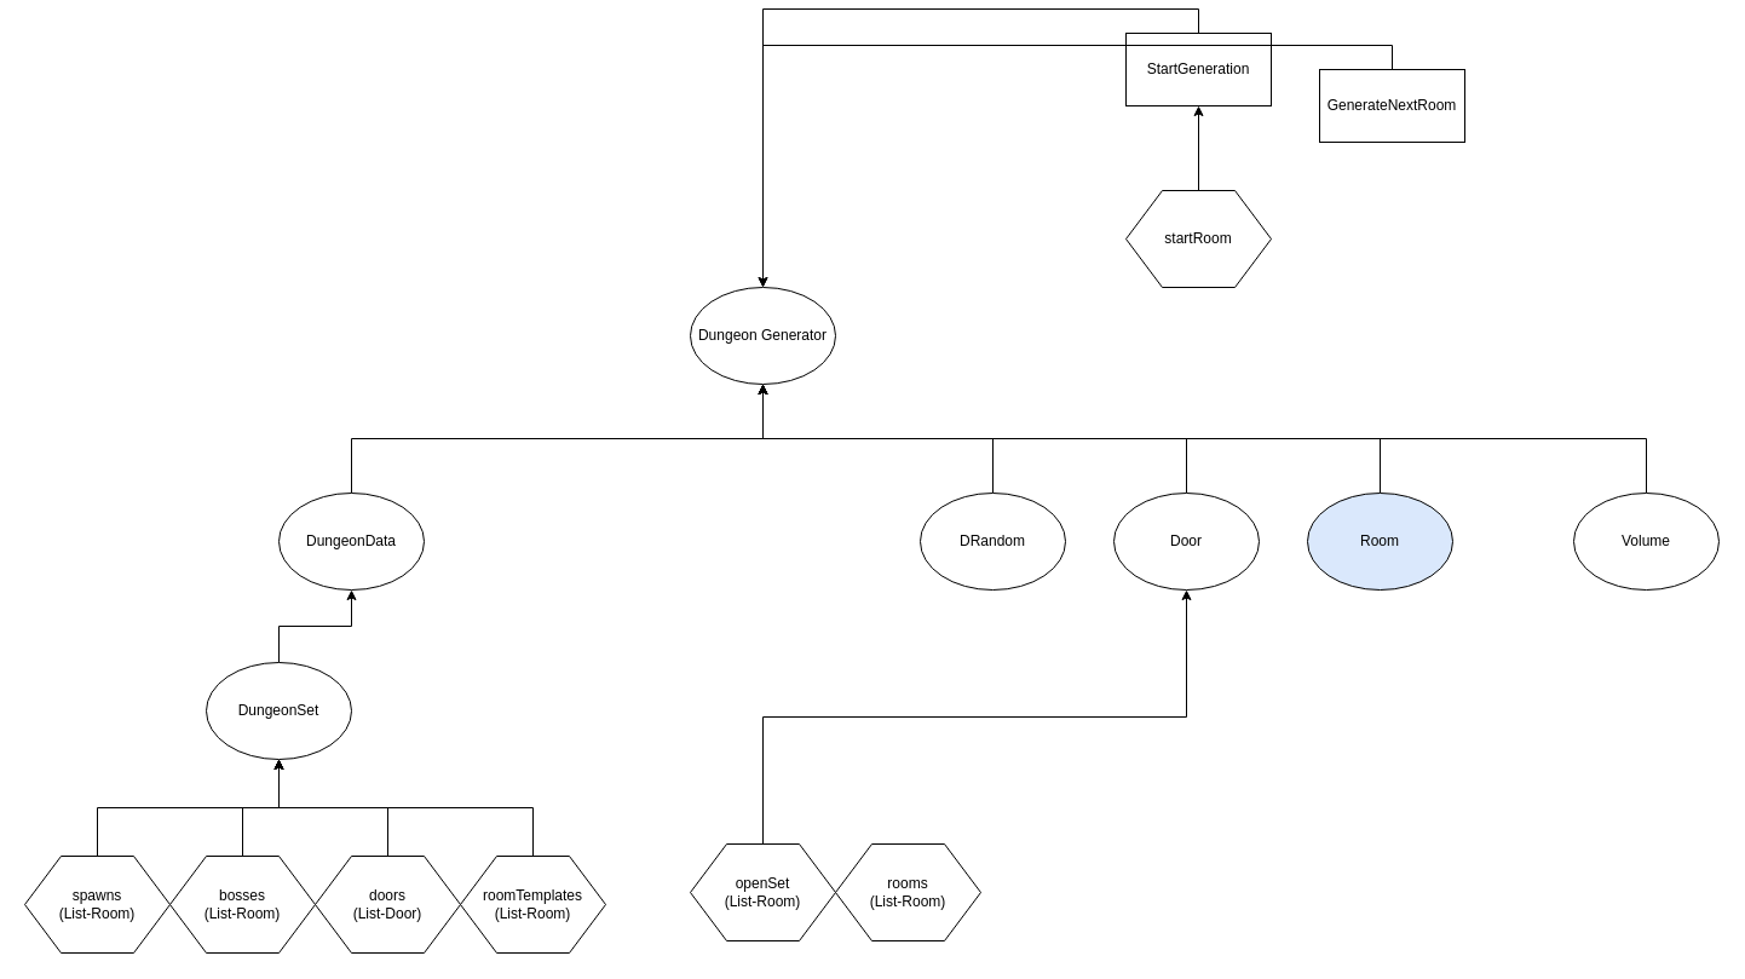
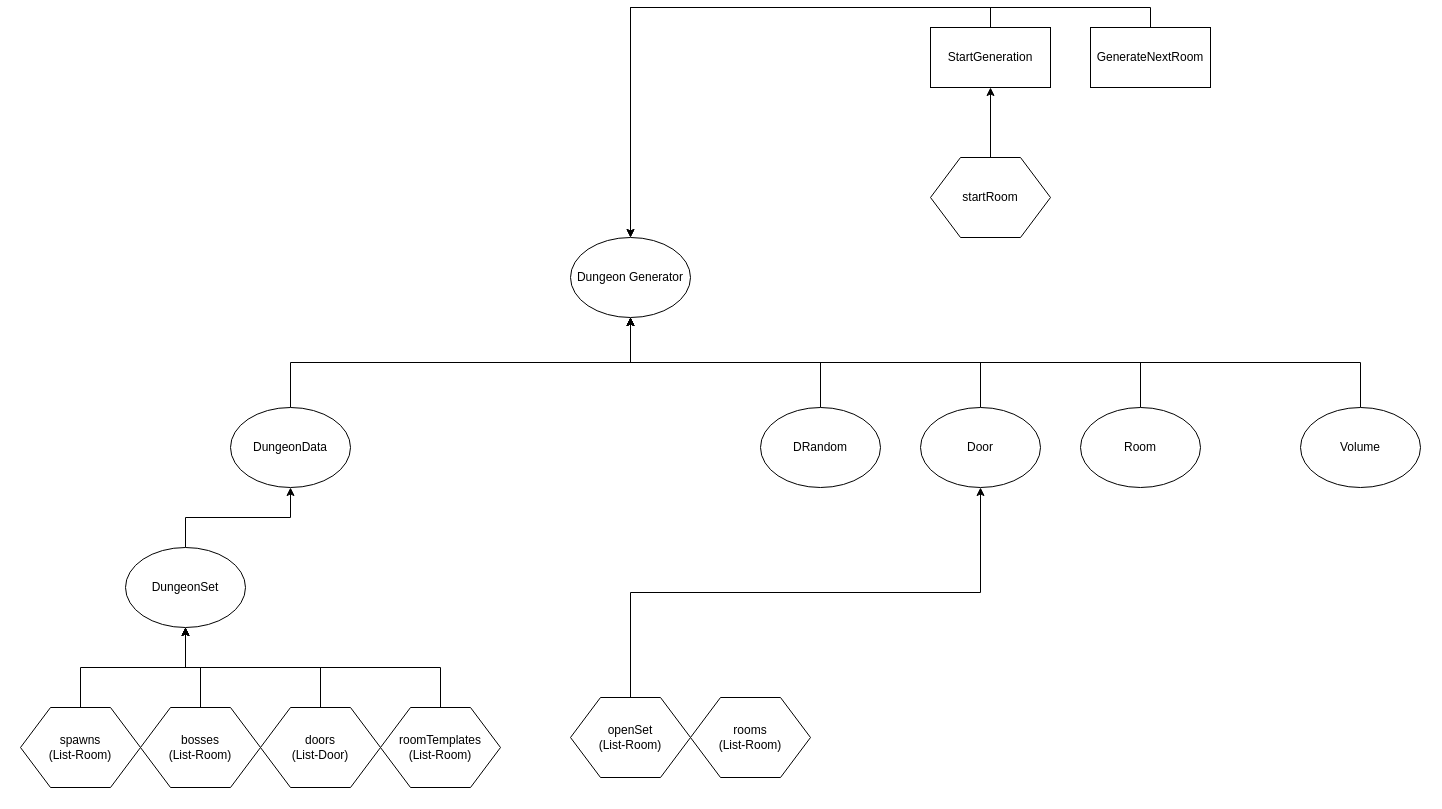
- <mxCell id="14" value="GenerateNextRoom" style="rounded=0;whiteSpace=wrap;html=1;" parent="1" vertex="1"><mxGeometry x="1090" y="50" width="120" height="60" as="geometry" /></mxCell>
+ <mxCell id="14" value="GenerateNextRoom" style="rounded=0;whiteSpace=wrap;html=1;" parent="1" vertex="1"><mxGeometry x="1090" y="20" width="120" height="60" as="geometry" /></mxCell>
- <mxCell id="8" value="Room" style="ellipse;whiteSpace=wrap;html=1;fillColor=#dae8fc;" parent="1" vertex="1"><mxGeometry x="1080" y="400" width="120" height="80" as="geometry" /></mxCell>
+ <mxCell id="8" value="Room" style="ellipse;whiteSpace=wrap;html=1;" parent="1" vertex="1"><mxGeometry x="1080" y="400" width="120" height="80" as="geometry" /></mxCell>
- <mxCell id="16" value="DungeonSet" style="ellipse;whiteSpace=wrap;html=1;" parent="1" vertex="1"><mxGeometry x="170" y="540" width="120" height="80" as="geometry" /></mxCell>
+ <mxCell id="16" value="DungeonSet" style="ellipse;whiteSpace=wrap;html=1;" parent="1" vertex="1"><mxGeometry x="125" y="540" width="120" height="80" as="geometry" /></mxCell>
